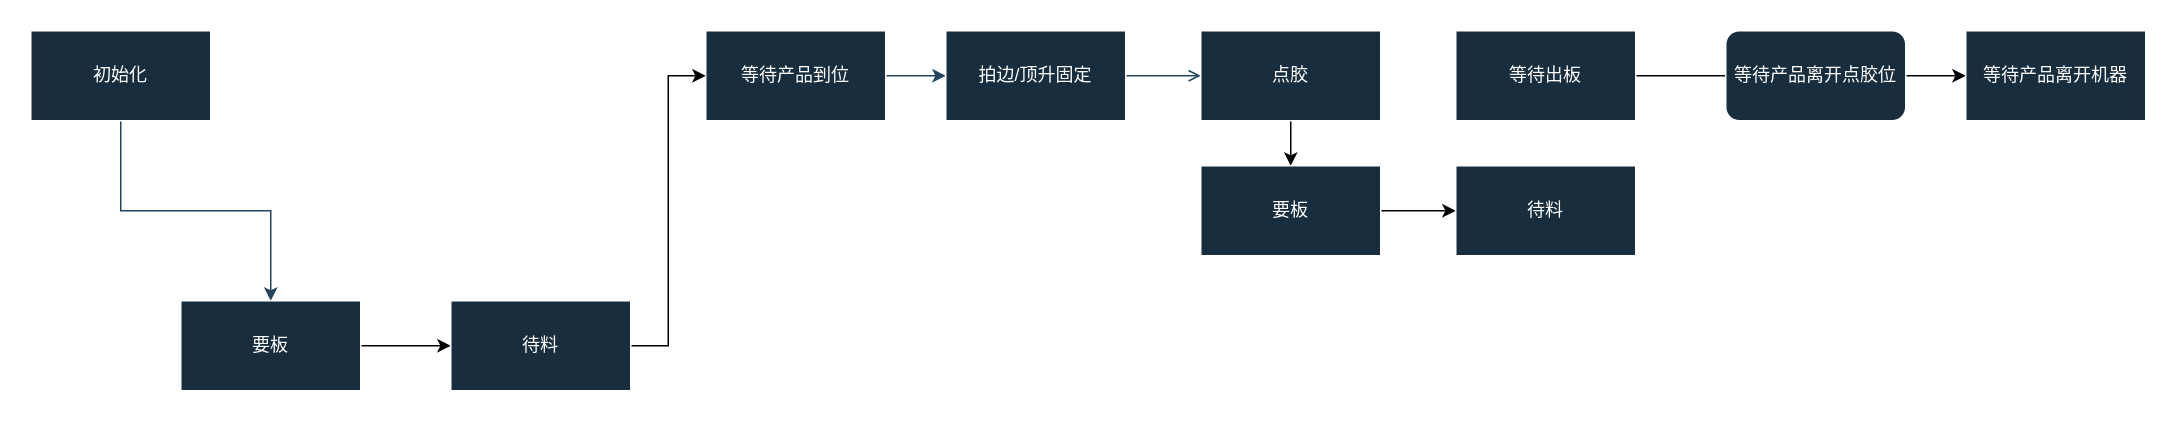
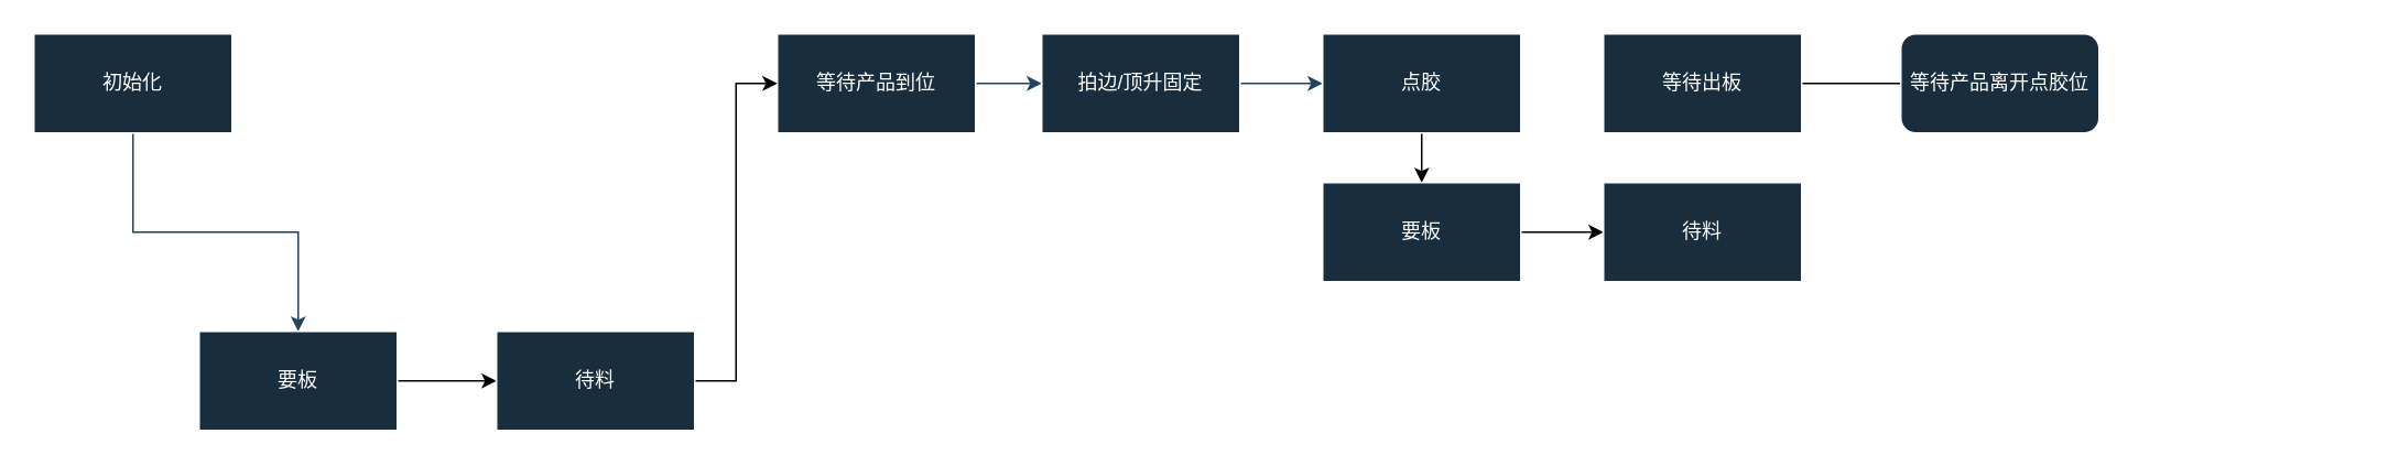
- <mxCell id="8" value="" style="edgeStyle=orthogonalEdgeStyle;rounded=0;orthogonalLoop=1;jettySize=auto;html=1;strokeColor=#23445D;endArrow=open;" parent="1" source="9" target="11" edge="1"><mxGeometry relative="1" as="geometry" /></mxCell>
+ <mxCell id="8" value="" style="edgeStyle=orthogonalEdgeStyle;rounded=0;orthogonalLoop=1;jettySize=auto;html=1;strokeColor=#23445D;" parent="1" source="9" target="11" edge="1"><mxGeometry relative="1" as="geometry" /></mxCell>
- <mxCell id="16" value="" style="edgeStyle=orthogonalEdgeStyle;rounded=0;orthogonalLoop=1;jettySize=auto;html=1;" edge="1" parent="1" source="17" target="18"><mxGeometry relative="1" as="geometry" /></mxCell>
- <mxCell id="18" value="等待产品离开机器" style="whiteSpace=wrap;html=1;fillColor=#182E3E;strokeColor=#FFFFFF;fontColor=#FFFFFF;labelBackgroundColor=none;" vertex="1" parent="1"><mxGeometry x="1310" y="20" width="120" height="60" as="geometry" /></mxCell>
